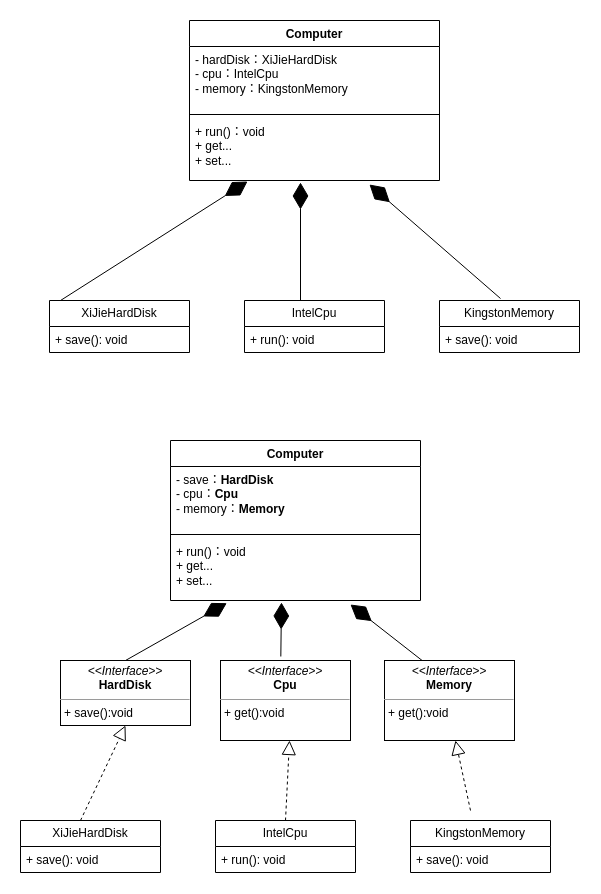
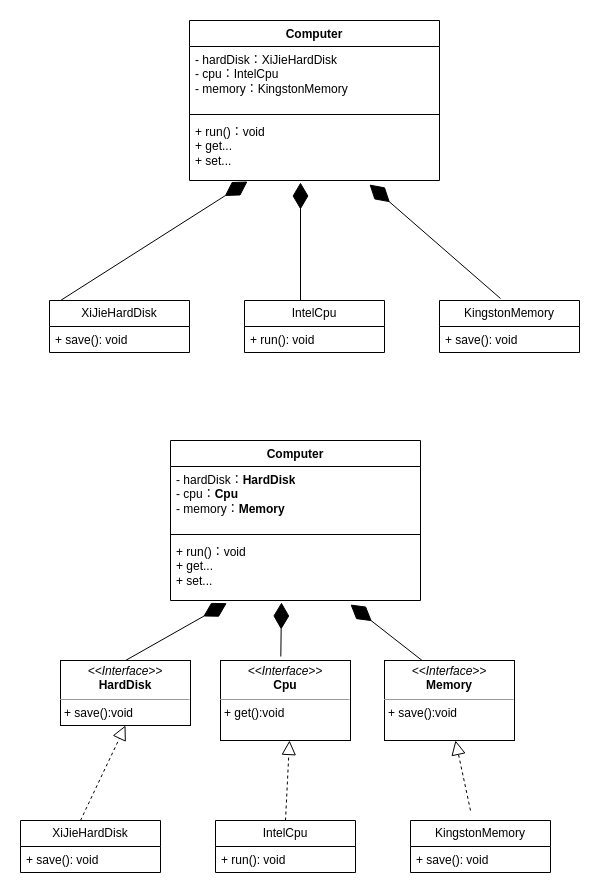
- <mxCell id="16" value="- save：&lt;b style=&quot;border-color: var(--border-color); text-align: center;&quot;&gt;HardDisk&lt;/b&gt;&lt;br&gt;- cpu：&lt;b style=&quot;border-color: var(--border-color); text-align: center;&quot;&gt;Cpu&lt;/b&gt;&lt;br&gt;- memory：&lt;b style=&quot;border-color: var(--border-color); text-align: center;&quot;&gt;Memory&lt;br&gt;&lt;br&gt;&lt;/b&gt;" style="text;strokeColor=none;fillColor=none;align=left;verticalAlign=top;spacingLeft=4;spacingRight=4;overflow=hidden;rotatable=0;points=[[0,0.5],[1,0.5]];portConstraint=eastwest;whiteSpace=wrap;html=1;" vertex="1" parent="15"><mxGeometry y="26" width="250" height="64" as="geometry" /></mxCell>
+ <mxCell id="16" value="- hardDisk：&lt;b style=&quot;border-color: var(--border-color); text-align: center;&quot;&gt;HardDisk&lt;/b&gt;&lt;br&gt;- cpu：&lt;b style=&quot;border-color: var(--border-color); text-align: center;&quot;&gt;Cpu&lt;/b&gt;&lt;br&gt;- memory：&lt;b style=&quot;border-color: var(--border-color); text-align: center;&quot;&gt;Memory&lt;br&gt;&lt;br&gt;&lt;/b&gt;" style="text;strokeColor=none;fillColor=none;align=left;verticalAlign=top;spacingLeft=4;spacingRight=4;overflow=hidden;rotatable=0;points=[[0,0.5],[1,0.5]];portConstraint=eastwest;whiteSpace=wrap;html=1;" vertex="1" parent="15"><mxGeometry y="26" width="250" height="64" as="geometry" /></mxCell>
- <mxCell id="30" value="&lt;p style=&quot;margin:0px;margin-top:4px;text-align:center;&quot;&gt;&lt;i&gt;&amp;lt;&amp;lt;Interface&amp;gt;&amp;gt;&lt;b&gt;&lt;br&gt;&lt;/b&gt;&lt;/i&gt;&lt;b&gt;Memory&lt;/b&gt;&lt;/p&gt;&lt;hr size=&quot;1&quot;&gt;&lt;p style=&quot;margin:0px;margin-left:4px;&quot;&gt;+ get():void&lt;/p&gt;" style="verticalAlign=top;align=left;overflow=fill;fontSize=12;fontFamily=Helvetica;html=1;whiteSpace=wrap;" vertex="1" parent="1"><mxGeometry x="384" y="660" width="130" height="80" as="geometry" /></mxCell>
+ <mxCell id="30" value="&lt;p style=&quot;margin:0px;margin-top:4px;text-align:center;&quot;&gt;&lt;i&gt;&amp;lt;&amp;lt;Interface&amp;gt;&amp;gt;&lt;b&gt;&lt;br&gt;&lt;/b&gt;&lt;/i&gt;&lt;b&gt;Memory&lt;/b&gt;&lt;/p&gt;&lt;hr size=&quot;1&quot;&gt;&lt;p style=&quot;margin:0px;margin-left:4px;&quot;&gt;+ save():void&lt;/p&gt;" style="verticalAlign=top;align=left;overflow=fill;fontSize=12;fontFamily=Helvetica;html=1;whiteSpace=wrap;" vertex="1" parent="1"><mxGeometry x="384" y="660" width="130" height="80" as="geometry" /></mxCell>
